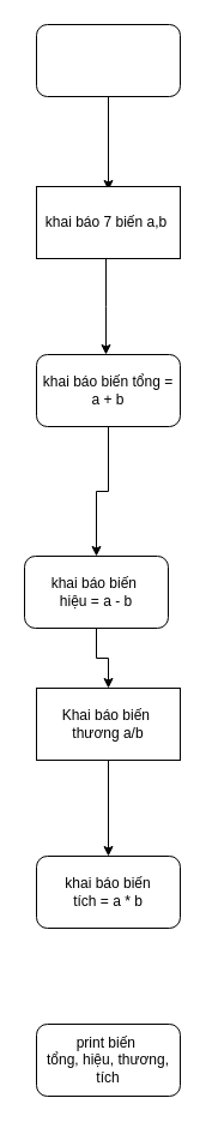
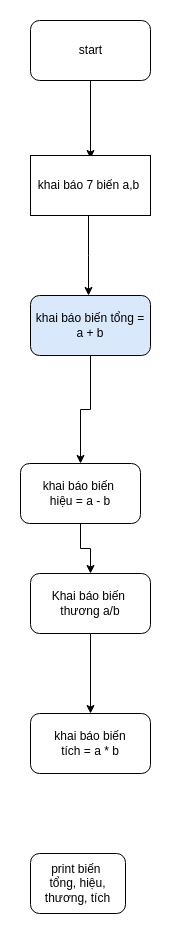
+ <mxCell id="3" value="start" style="text;html=1;align=center;verticalAlign=middle;whiteSpace=wrap;rounded=0;" vertex="1" parent="1"><mxGeometry x="32.5" y="24.5" width="115" height="51" as="geometry" /></mxCell>
- <mxCell id="9" value="khai báo biến tổng = a + b" style="rounded=1;whiteSpace=wrap;html=1;" vertex="1" parent="1"><mxGeometry x="30" y="295" width="120" height="60" as="geometry" /></mxCell>
+ <mxCell id="9" value="khai báo biến tổng = a + b" style="rounded=1;whiteSpace=wrap;html=1;fillColor=#dae8fc;" vertex="1" parent="1"><mxGeometry x="30" y="295" width="120" height="60" as="geometry" /></mxCell>
- <mxCell id="13" value="Khai báo biến&amp;nbsp;&lt;div&gt;thương a/b&lt;/div&gt;" style="whiteSpace=wrap;html=1;rounded=0;" vertex="1" parent="1"><mxGeometry x="30" y="573" width="120" height="60" as="geometry" /></mxCell>
+ <mxCell id="13" value="Khai báo biến&amp;nbsp;&lt;div&gt;thương a/b&lt;/div&gt;" style="rounded=1;whiteSpace=wrap;html=1;" vertex="1" parent="1"><mxGeometry x="30" y="573" width="120" height="60" as="geometry" /></mxCell>
- <mxCell id="15" value="print biến&amp;nbsp;&lt;div&gt;tổng, hiệu, thương, tích&lt;/div&gt;" style="rounded=1;whiteSpace=wrap;html=1;" vertex="1" parent="1"><mxGeometry x="30" y="853" width="120" height="60" as="geometry" /></mxCell>
+ <mxCell id="15" value="print biến&amp;nbsp;&lt;div&gt;tổng, hiệu, thương, tích&lt;/div&gt;" style="rounded=1;whiteSpace=wrap;html=1;" vertex="1" parent="1"><mxGeometry x="30" y="853" width="95" height="60" as="geometry" /></mxCell>
